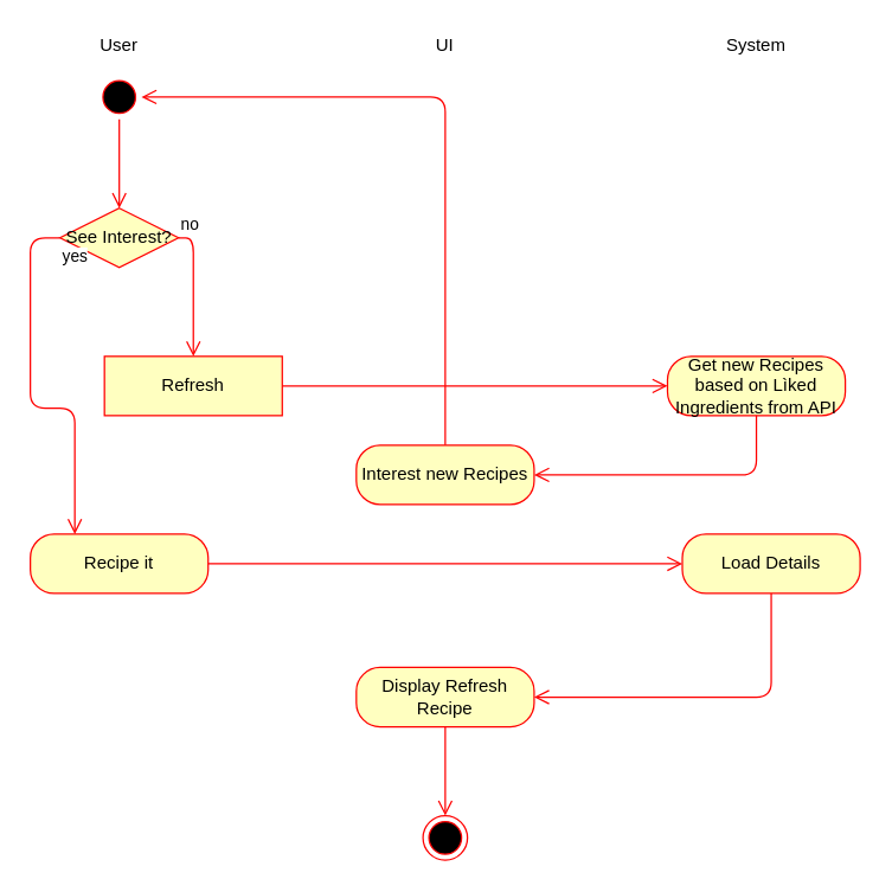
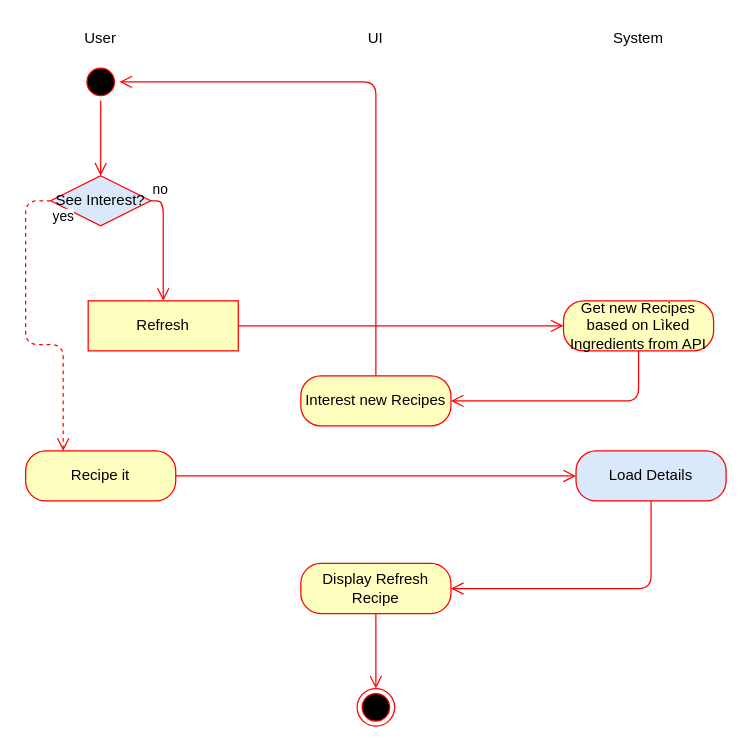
- <mxCell id="7" value="See Interest?" style="rhombus;whiteSpace=wrap;html=1;fillColor=#ffffc0;strokeColor=#ff0000;" vertex="1" parent="1"><mxGeometry x="40" y="140" width="80" height="40" as="geometry" /></mxCell>
+ <mxCell id="7" value="See Interest?" style="rhombus;whiteSpace=wrap;html=1;fillColor=#dae8fc;strokeColor=#ff0000;" vertex="1" parent="1"><mxGeometry x="40" y="140" width="80" height="40" as="geometry" /></mxCell>
- <mxCell id="9" value="yes" style="edgeStyle=orthogonalEdgeStyle;html=1;align=left;verticalAlign=top;endArrow=open;endSize=8;strokeColor=#ff0000;" edge="1" source="7" parent="1" target="16"><mxGeometry x="-1" relative="1" as="geometry"><mxPoint x="50" y="370" as="targetPoint" /><Array as="points"><mxPoint x="20" y="160" /><mxPoint x="20" y="275" /><mxPoint x="50" y="275" /></Array></mxGeometry></mxCell>
+ <mxCell id="9" value="yes" style="edgeStyle=orthogonalEdgeStyle;html=1;align=left;verticalAlign=top;endArrow=open;endSize=8;strokeColor=#ff0000;dashed=1;" edge="1" source="7" parent="1" target="16"><mxGeometry x="-1" relative="1" as="geometry"><mxPoint x="50" y="370" as="targetPoint" /><Array as="points"><mxPoint x="20" y="160" /><mxPoint x="20" y="275" /><mxPoint x="50" y="275" /></Array></mxGeometry></mxCell>
- <mxCell id="18" value="Load Details" style="rounded=1;whiteSpace=wrap;html=1;arcSize=40;fontColor=#000000;fillColor=#ffffc0;strokeColor=#ff0000;" vertex="1" parent="1"><mxGeometry x="460" y="360" width="120" height="40" as="geometry" /></mxCell>
+ <mxCell id="18" value="Load Details" style="rounded=1;whiteSpace=wrap;html=1;arcSize=40;fontColor=#000000;fillColor=#dae8fc;strokeColor=#ff0000;" vertex="1" parent="1"><mxGeometry x="460" y="360" width="120" height="40" as="geometry" /></mxCell>
